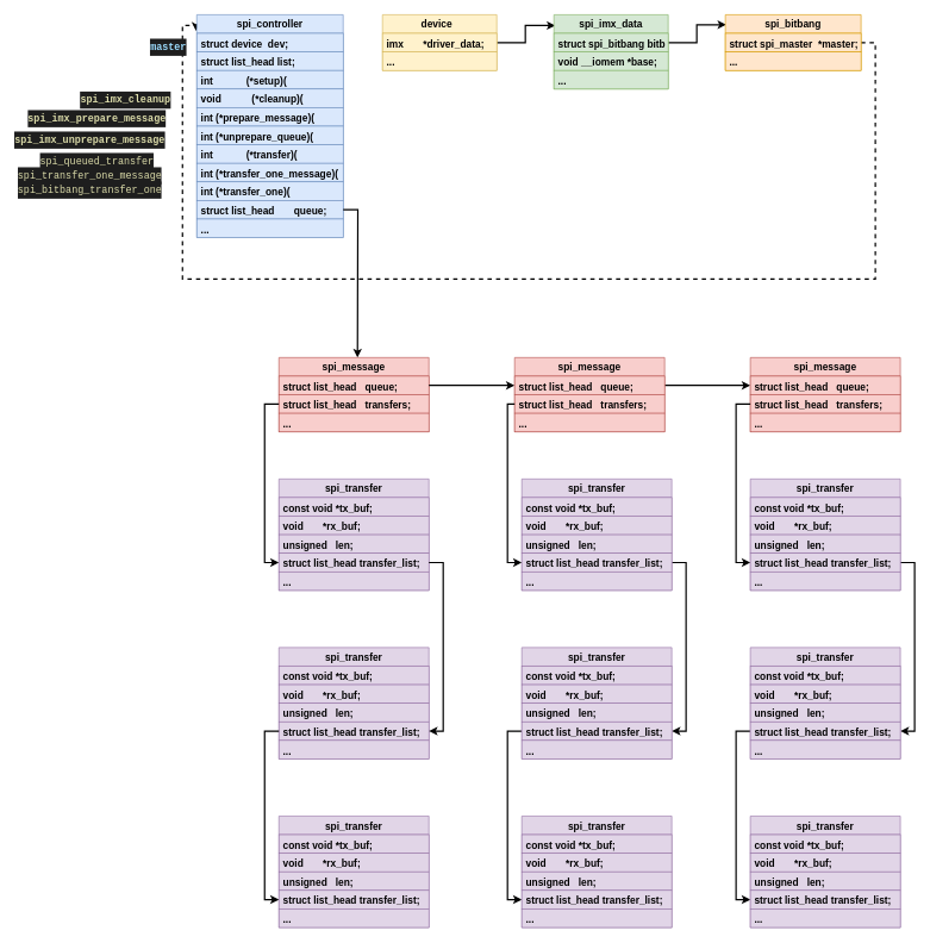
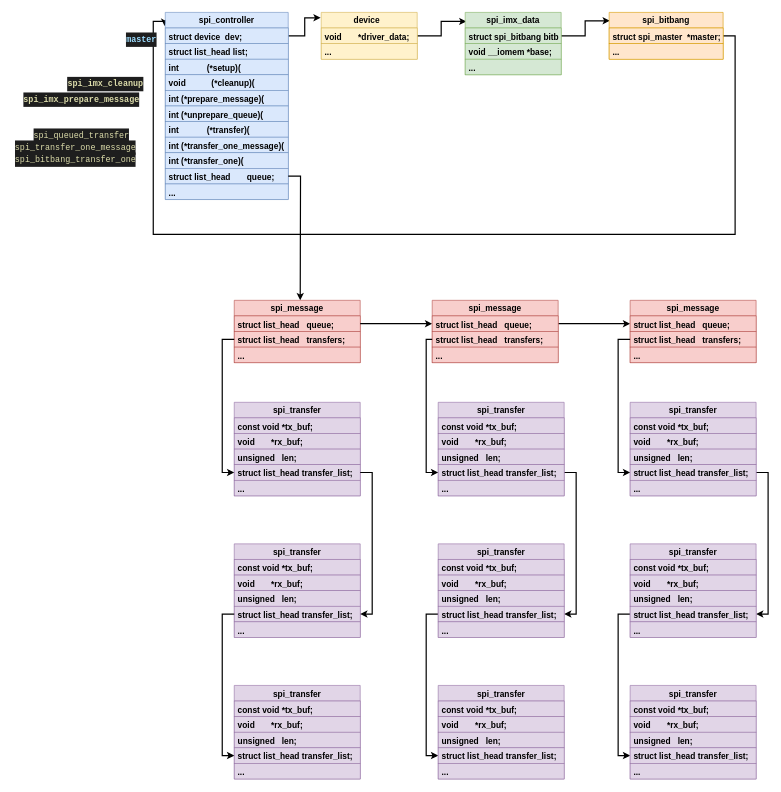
+ <mxCell id="2" style="edgeStyle=orthogonalEdgeStyle;rounded=0;orthogonalLoop=1;jettySize=auto;html=1;entryX=-0.006;entryY=0.115;entryDx=0;entryDy=0;entryPerimeter=0;fontStyle=1;fontSize=14;strokeWidth=2;" edge="1" parent="1" source="11" target="29"><mxGeometry relative="1" as="geometry" /></mxCell>
- <mxCell id="30" value="imx       *driver_data;" style="text;strokeColor=#d6b656;fillColor=#fff2cc;align=left;verticalAlign=top;spacingLeft=4;spacingRight=4;overflow=hidden;rotatable=0;points=[[0,0.5],[1,0.5]];portConstraint=eastwest;fontStyle=1;fontSize=14;" vertex="1" parent="29"><mxGeometry y="26" width="160" height="26" as="geometry" /></mxCell>
+ <mxCell id="30" value="void       *driver_data;" style="text;strokeColor=#d6b656;fillColor=#fff2cc;align=left;verticalAlign=top;spacingLeft=4;spacingRight=4;overflow=hidden;rotatable=0;points=[[0,0.5],[1,0.5]];portConstraint=eastwest;fontStyle=1;fontSize=14;" vertex="1" parent="29"><mxGeometry y="26" width="160" height="26" as="geometry" /></mxCell>
- <mxCell id="9" value="&lt;div style=&quot;color: rgb(212, 212, 212); background-color: rgb(30, 30, 30); font-family: consolas, &amp;quot;courier new&amp;quot;, monospace; font-size: 14px; line-height: 24px;&quot;&gt;&lt;span style=&quot;color: rgb(220, 220, 170); font-size: 14px;&quot;&gt;spi_imx_unprepare_message&lt;/span&gt;&lt;/div&gt;" style="text;html=1;align=center;verticalAlign=middle;resizable=0;points=[];autosize=1;fontStyle=1;fontSize=14;" vertex="1" parent="1"><mxGeometry x="20" y="180" width="210" height="30" as="geometry" /></mxCell>
- <mxCell id="4" style="edgeStyle=orthogonalEdgeStyle;rounded=0;orthogonalLoop=1;jettySize=auto;html=1;entryX=-0.006;entryY=0.072;entryDx=0;entryDy=0;entryPerimeter=0;fontStyle=1;fontSize=14;strokeWidth=2;dashed=1;" edge="1" parent="1" source="27" target="10"><mxGeometry relative="1" as="geometry"><Array as="points"><mxPoint x="1225" y="59" /><mxPoint x="1225" y="390" /><mxPoint x="255" y="390" /><mxPoint x="255" y="35" /><mxPoint x="274" y="35" /></Array></mxGeometry></mxCell>
+ <mxCell id="4" style="edgeStyle=orthogonalEdgeStyle;rounded=0;orthogonalLoop=1;jettySize=auto;html=1;entryX=-0.006;entryY=0.072;entryDx=0;entryDy=0;entryPerimeter=0;fontStyle=1;fontSize=14;strokeWidth=2;" edge="1" parent="1" source="27" target="10"><mxGeometry relative="1" as="geometry"><Array as="points"><mxPoint x="1225" y="59" /><mxPoint x="1225" y="390" /><mxPoint x="255" y="390" /><mxPoint x="255" y="35" /><mxPoint x="274" y="35" /></Array></mxGeometry></mxCell>
